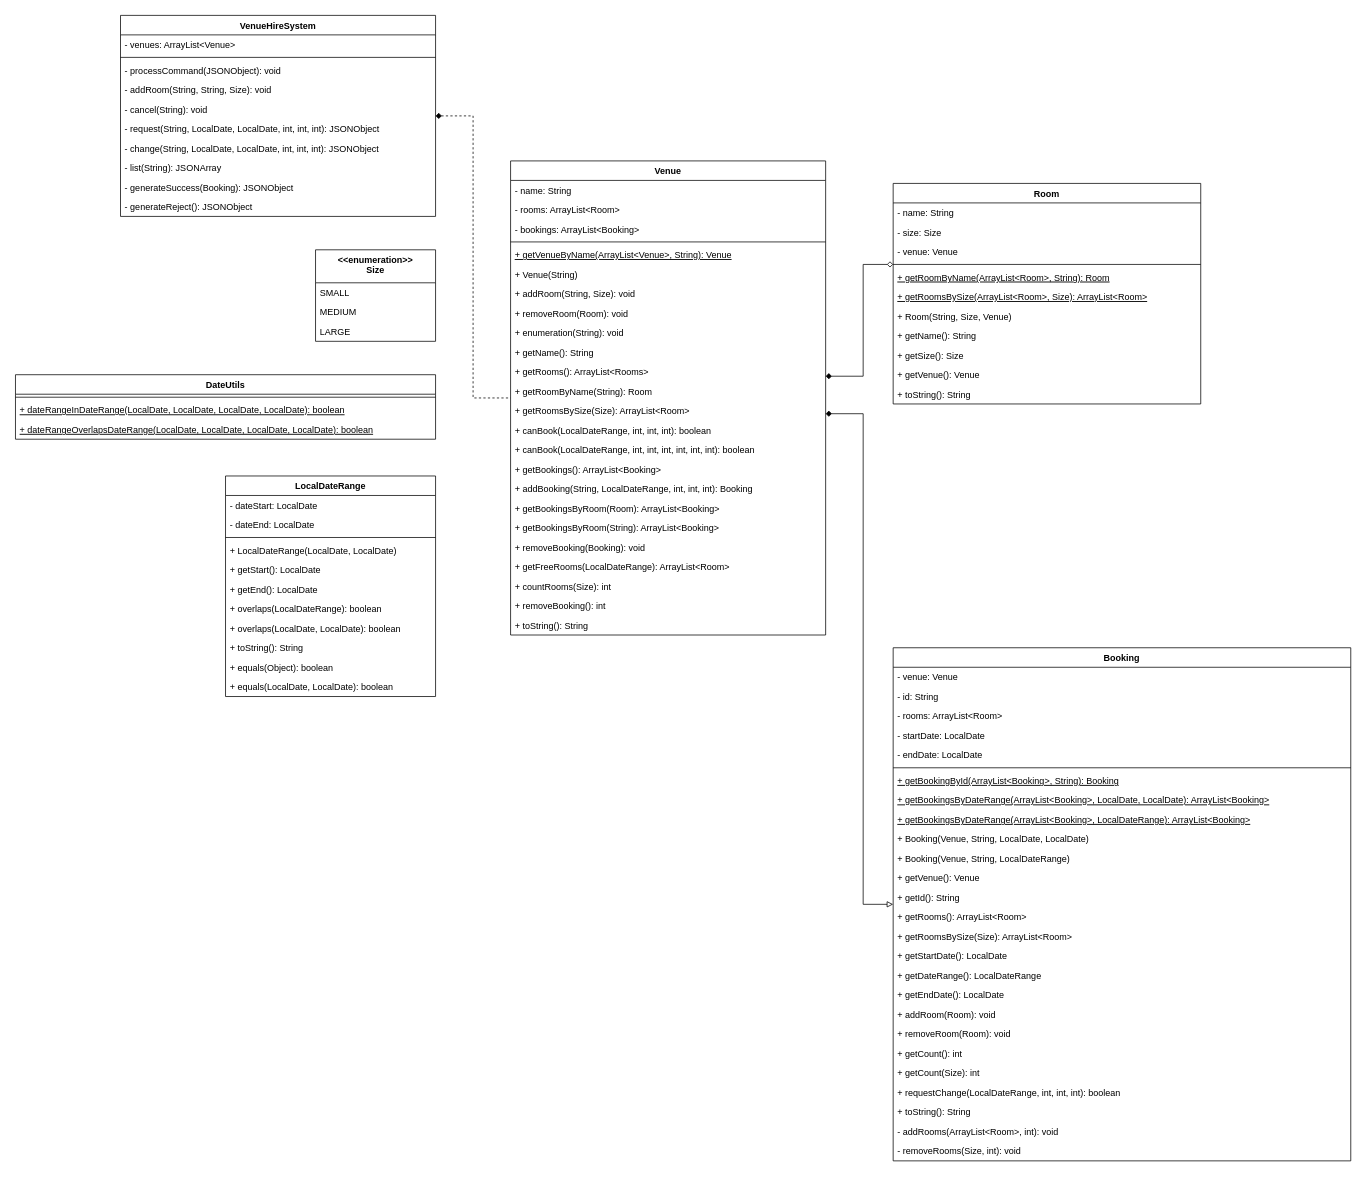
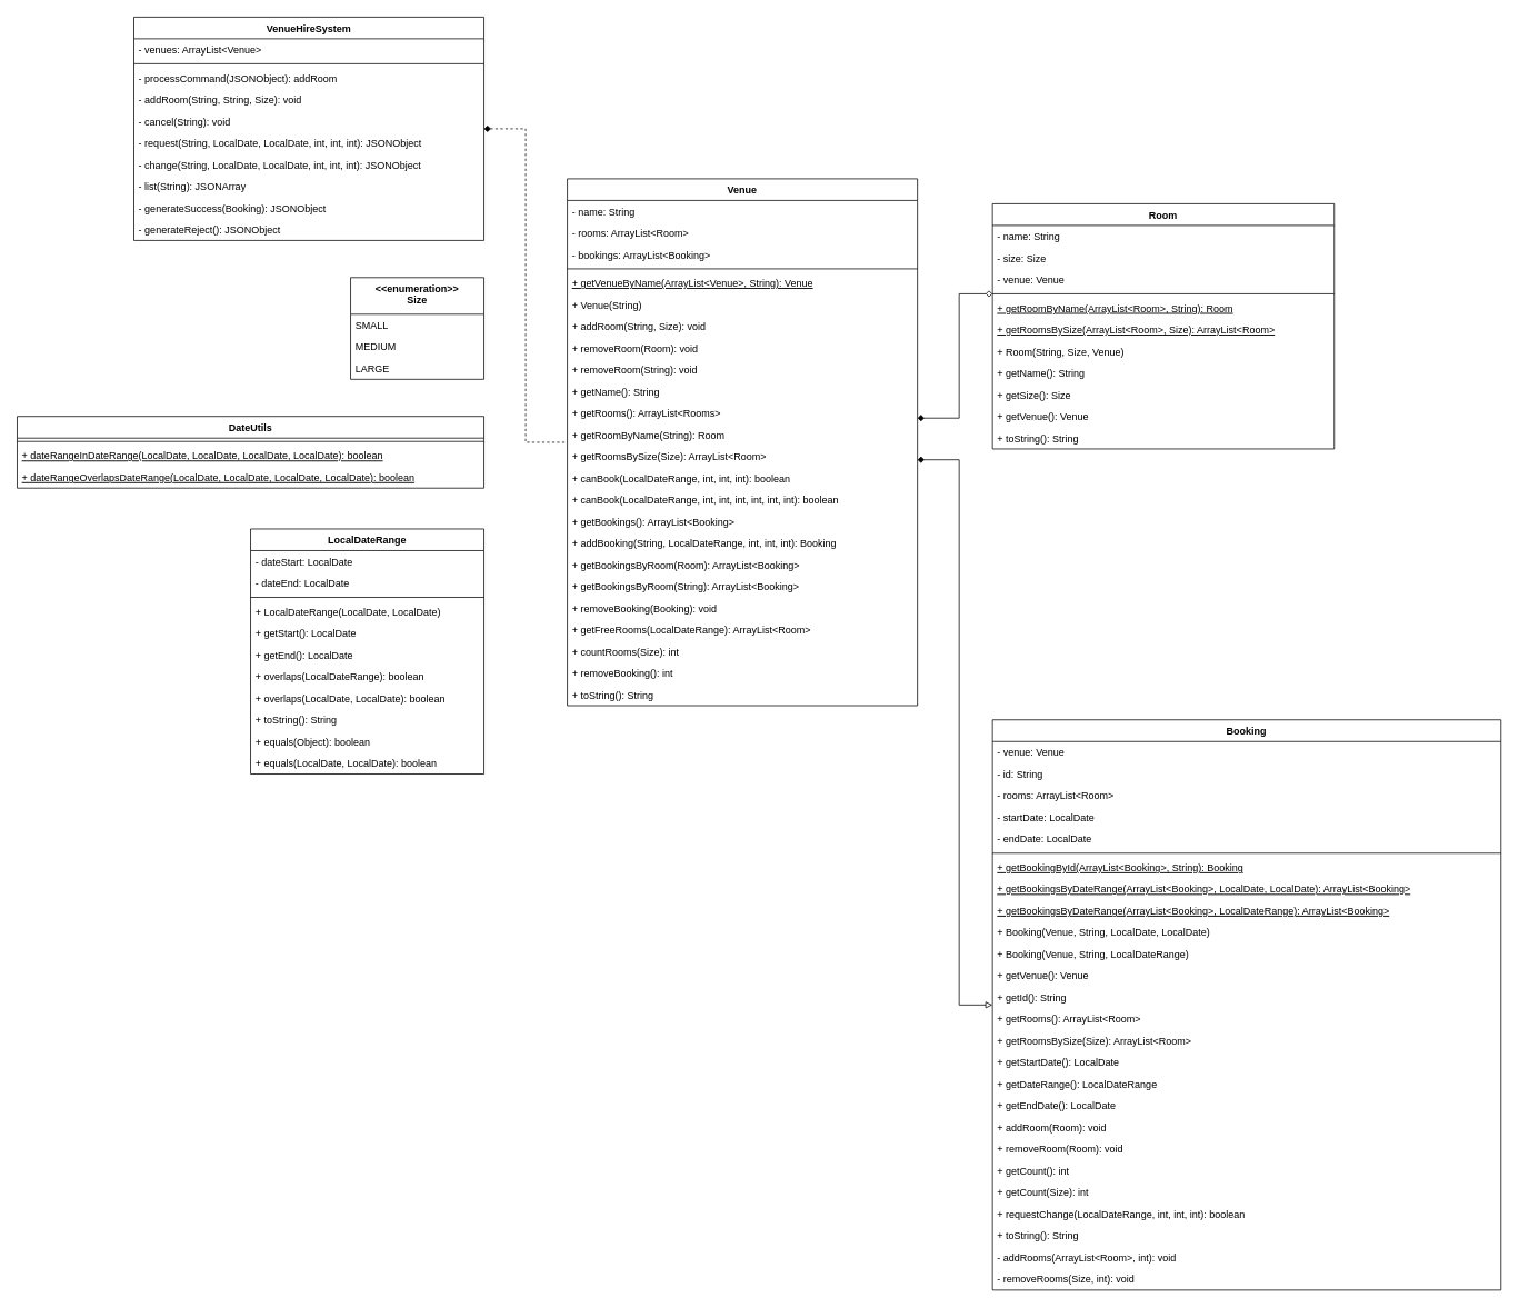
- <mxCell id="92" value="- processCommand(JSONObject): void" style="text;strokeColor=none;fillColor=none;align=left;verticalAlign=top;spacingLeft=4;spacingRight=4;overflow=hidden;rotatable=0;points=[[0,0.5],[1,0.5]];portConstraint=eastwest;" parent="89" vertex="1"><mxGeometry y="60" width="420" height="26" as="geometry" /></mxCell>
+ <mxCell id="92" value="- processCommand(JSONObject): addRoom" style="text;strokeColor=none;fillColor=none;align=left;verticalAlign=top;spacingLeft=4;spacingRight=4;overflow=hidden;rotatable=0;points=[[0,0.5],[1,0.5]];portConstraint=eastwest;" parent="89" vertex="1"><mxGeometry y="60" width="420" height="26" as="geometry" /></mxCell>
- <mxCell id="72" value="+ enumeration(String): void" style="text;strokeColor=none;fillColor=none;align=left;verticalAlign=top;spacingLeft=4;spacingRight=4;overflow=hidden;rotatable=0;points=[[0,0.5],[1,0.5]];portConstraint=eastwest;fontStyle=0" parent="63" vertex="1"><mxGeometry y="216" width="420" height="26" as="geometry" /></mxCell>
+ <mxCell id="72" value="+ removeRoom(String): void" style="text;strokeColor=none;fillColor=none;align=left;verticalAlign=top;spacingLeft=4;spacingRight=4;overflow=hidden;rotatable=0;points=[[0,0.5],[1,0.5]];portConstraint=eastwest;fontStyle=0" parent="63" vertex="1"><mxGeometry y="216" width="420" height="26" as="geometry" /></mxCell>
